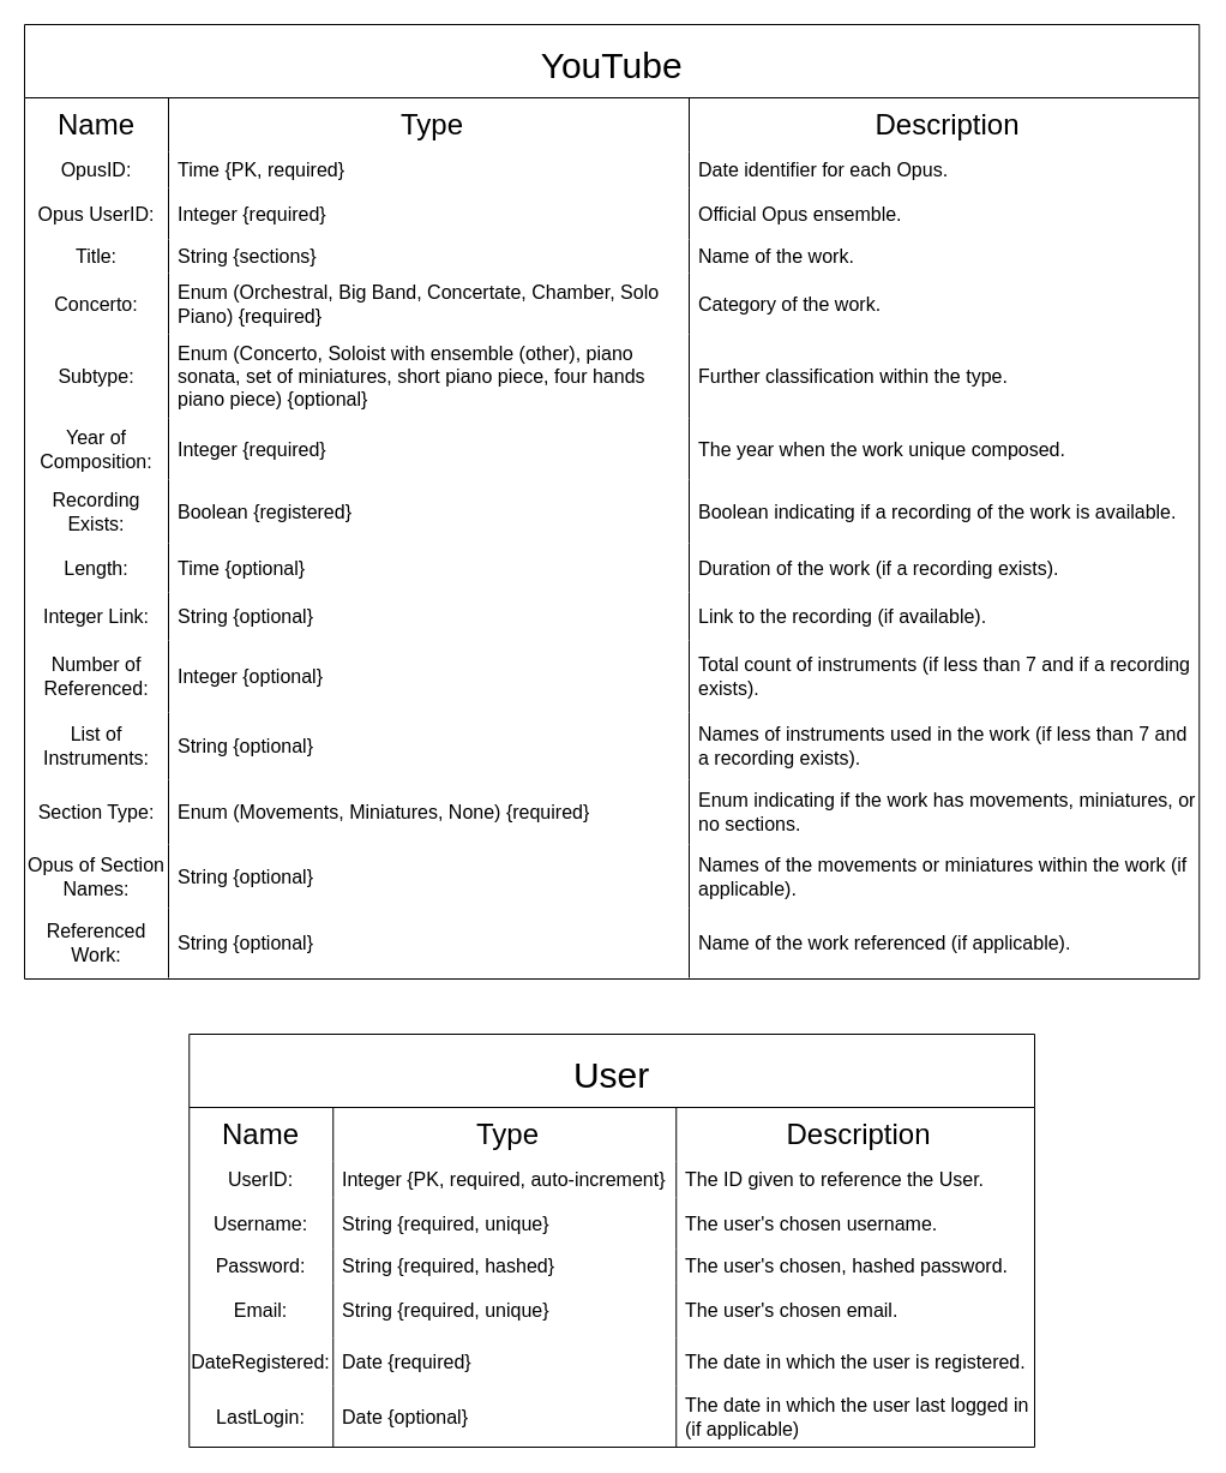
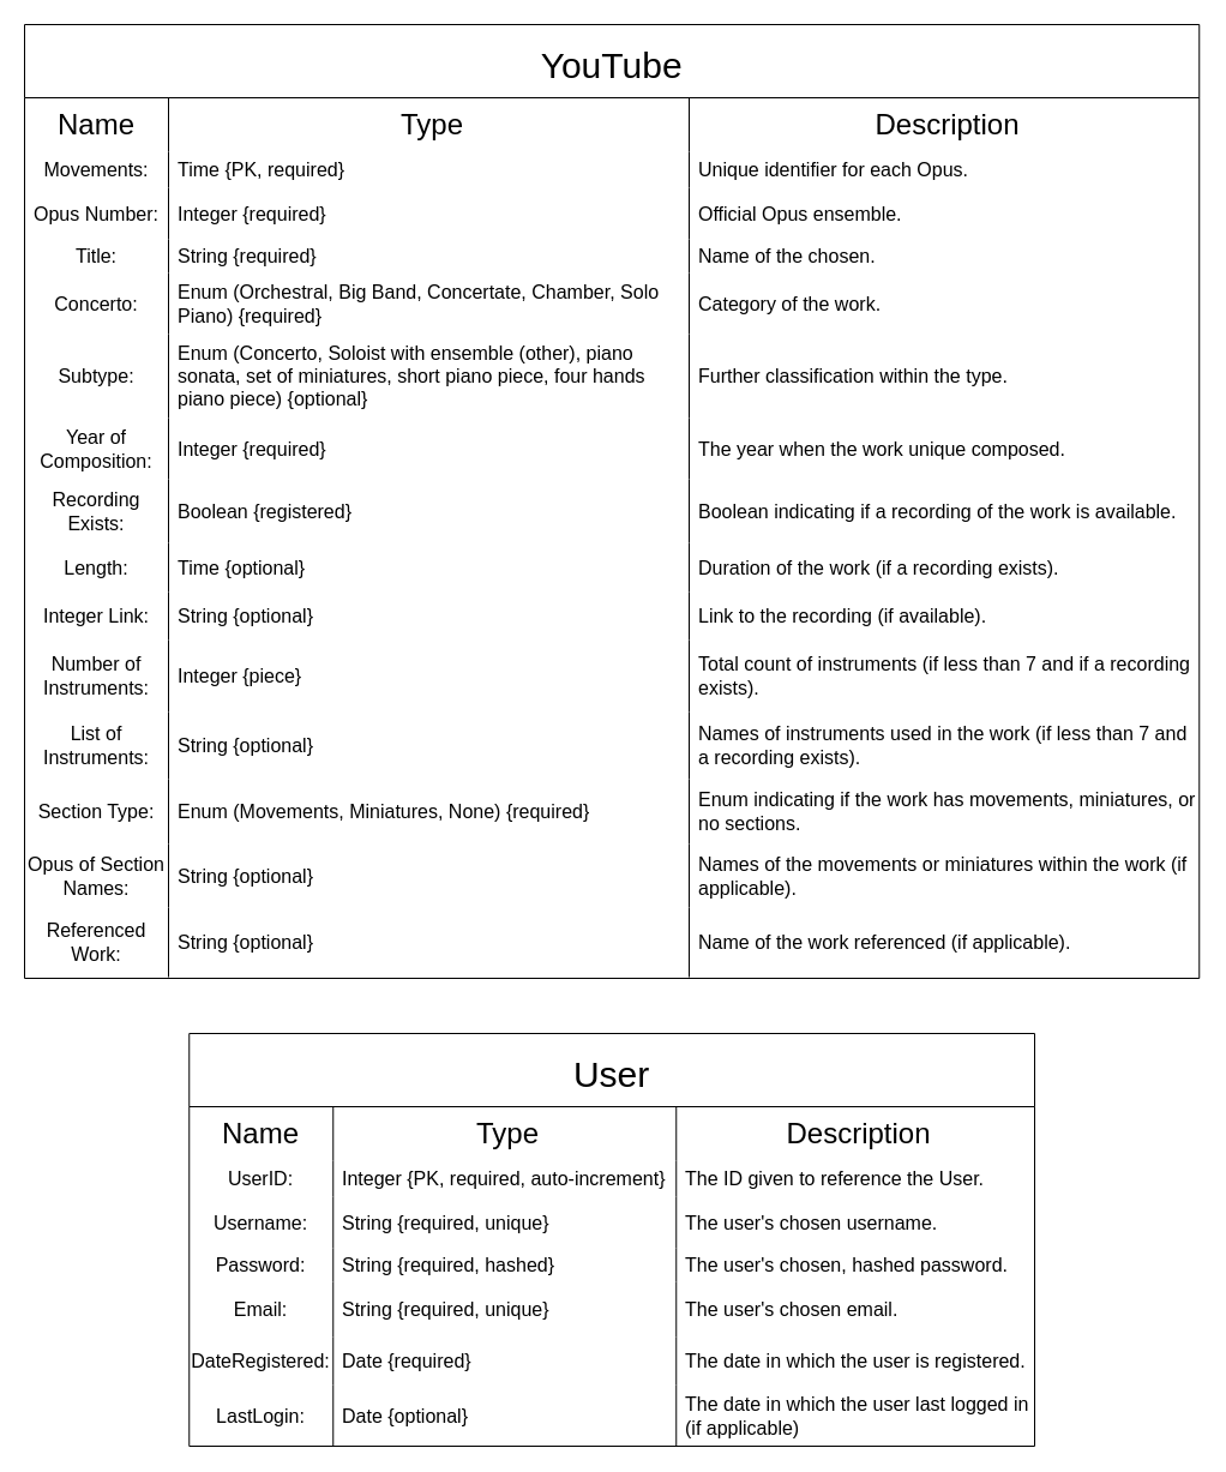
- <mxCell id="8" value="OpusID:" style="shape=partialRectangle;html=1;whiteSpace=wrap;connectable=0;fillColor=none;top=0;left=0;bottom=0;right=0;overflow=hidden;pointerEvents=1;strokeColor=inherit;fontSize=16;" parent="7" vertex="1"><mxGeometry width="120" height="30" as="geometry"><mxRectangle width="120" height="30" as="alternateBounds" /></mxGeometry></mxCell>
+ <mxCell id="8" value="Movements:" style="shape=partialRectangle;html=1;whiteSpace=wrap;connectable=0;fillColor=none;top=0;left=0;bottom=0;right=0;overflow=hidden;pointerEvents=1;strokeColor=inherit;fontSize=16;" parent="7" vertex="1"><mxGeometry width="120" height="30" as="geometry"><mxRectangle width="120" height="30" as="alternateBounds" /></mxGeometry></mxCell>
- <mxCell id="10" value="Date identifier for each Opus." style="shape=partialRectangle;html=1;whiteSpace=wrap;connectable=0;fillColor=none;top=0;left=0;bottom=0;right=0;align=left;spacingLeft=6;overflow=hidden;strokeColor=inherit;fontSize=16;" parent="7" vertex="1"><mxGeometry x="554" width="425" height="30" as="geometry"><mxRectangle width="425" height="30" as="alternateBounds" /></mxGeometry></mxCell>
+ <mxCell id="10" value="Unique identifier for each Opus." style="shape=partialRectangle;html=1;whiteSpace=wrap;connectable=0;fillColor=none;top=0;left=0;bottom=0;right=0;align=left;spacingLeft=6;overflow=hidden;strokeColor=inherit;fontSize=16;" parent="7" vertex="1"><mxGeometry x="554" width="425" height="30" as="geometry"><mxRectangle width="425" height="30" as="alternateBounds" /></mxGeometry></mxCell>
- <mxCell id="12" value="Opus UserID:" style="shape=partialRectangle;html=1;whiteSpace=wrap;connectable=0;fillColor=none;top=0;left=0;bottom=0;right=0;overflow=hidden;strokeColor=inherit;fontSize=16;" parent="11" vertex="1"><mxGeometry width="120" height="43" as="geometry"><mxRectangle width="120" height="43" as="alternateBounds" /></mxGeometry></mxCell>
+ <mxCell id="12" value="Opus Number:" style="shape=partialRectangle;html=1;whiteSpace=wrap;connectable=0;fillColor=none;top=0;left=0;bottom=0;right=0;overflow=hidden;strokeColor=inherit;fontSize=16;" parent="11" vertex="1"><mxGeometry width="120" height="43" as="geometry"><mxRectangle width="120" height="43" as="alternateBounds" /></mxGeometry></mxCell>
- <mxCell id="17" value="String {sections}" style="shape=partialRectangle;html=1;whiteSpace=wrap;connectable=0;fillColor=none;top=0;left=0;bottom=0;right=0;align=left;spacingLeft=6;overflow=hidden;strokeColor=inherit;fontSize=16;" parent="15" vertex="1"><mxGeometry x="120" width="434" height="28" as="geometry"><mxRectangle width="434" height="28" as="alternateBounds" /></mxGeometry></mxCell>
+ <mxCell id="17" value="String {required}" style="shape=partialRectangle;html=1;whiteSpace=wrap;connectable=0;fillColor=none;top=0;left=0;bottom=0;right=0;align=left;spacingLeft=6;overflow=hidden;strokeColor=inherit;fontSize=16;" parent="15" vertex="1"><mxGeometry x="120" width="434" height="28" as="geometry"><mxRectangle width="434" height="28" as="alternateBounds" /></mxGeometry></mxCell>
- <mxCell id="18" value="&lt;span style=&quot;color: rgb(0, 0, 0); font-family: Helvetica; font-size: 16px; font-style: normal; font-variant-ligatures: normal; font-variant-caps: normal; font-weight: 400; letter-spacing: normal; orphans: 2; text-align: left; text-indent: 0px; text-transform: none; widows: 2; word-spacing: 0px; -webkit-text-stroke-width: 0px; background-color: rgb(255, 255, 255); text-decoration-thickness: initial; text-decoration-style: initial; text-decoration-color: initial; float: none; display: inline !important;&quot;&gt;Name of the work.&lt;/span&gt;" style="shape=partialRectangle;html=1;whiteSpace=wrap;connectable=0;fillColor=none;top=0;left=0;bottom=0;right=0;align=left;spacingLeft=6;overflow=hidden;strokeColor=inherit;fontSize=16;" parent="15" vertex="1"><mxGeometry x="554" width="425" height="28" as="geometry"><mxRectangle width="425" height="28" as="alternateBounds" /></mxGeometry></mxCell>
+ <mxCell id="18" value="&lt;span style=&quot;color: rgb(0, 0, 0); font-family: Helvetica; font-size: 16px; font-style: normal; font-variant-ligatures: normal; font-variant-caps: normal; font-weight: 400; letter-spacing: normal; orphans: 2; text-align: left; text-indent: 0px; text-transform: none; widows: 2; word-spacing: 0px; -webkit-text-stroke-width: 0px; background-color: rgb(255, 255, 255); text-decoration-thickness: initial; text-decoration-style: initial; text-decoration-color: initial; float: none; display: inline !important;&quot;&gt;Name of the chosen.&lt;/span&gt;" style="shape=partialRectangle;html=1;whiteSpace=wrap;connectable=0;fillColor=none;top=0;left=0;bottom=0;right=0;align=left;spacingLeft=6;overflow=hidden;strokeColor=inherit;fontSize=16;" parent="15" vertex="1"><mxGeometry x="554" width="425" height="28" as="geometry"><mxRectangle width="425" height="28" as="alternateBounds" /></mxGeometry></mxCell>
- <mxCell id="44" value="Number of Referenced:" style="shape=partialRectangle;html=1;whiteSpace=wrap;connectable=0;fillColor=none;top=0;left=0;bottom=0;right=0;overflow=hidden;strokeColor=inherit;fontSize=16;" parent="43" vertex="1"><mxGeometry width="120" height="60" as="geometry"><mxRectangle width="120" height="60" as="alternateBounds" /></mxGeometry></mxCell>
+ <mxCell id="44" value="Number of Instruments:" style="shape=partialRectangle;html=1;whiteSpace=wrap;connectable=0;fillColor=none;top=0;left=0;bottom=0;right=0;overflow=hidden;strokeColor=inherit;fontSize=16;" parent="43" vertex="1"><mxGeometry width="120" height="60" as="geometry"><mxRectangle width="120" height="60" as="alternateBounds" /></mxGeometry></mxCell>
- <mxCell id="45" value="Integer {optional}" style="shape=partialRectangle;html=1;whiteSpace=wrap;connectable=0;fillColor=none;top=0;left=0;bottom=0;right=0;align=left;spacingLeft=6;overflow=hidden;strokeColor=inherit;fontSize=16;" parent="43" vertex="1"><mxGeometry x="120" width="434" height="60" as="geometry"><mxRectangle width="434" height="60" as="alternateBounds" /></mxGeometry></mxCell>
+ <mxCell id="45" value="Integer {piece}" style="shape=partialRectangle;html=1;whiteSpace=wrap;connectable=0;fillColor=none;top=0;left=0;bottom=0;right=0;align=left;spacingLeft=6;overflow=hidden;strokeColor=inherit;fontSize=16;" parent="43" vertex="1"><mxGeometry x="120" width="434" height="60" as="geometry"><mxRectangle width="434" height="60" as="alternateBounds" /></mxGeometry></mxCell>
